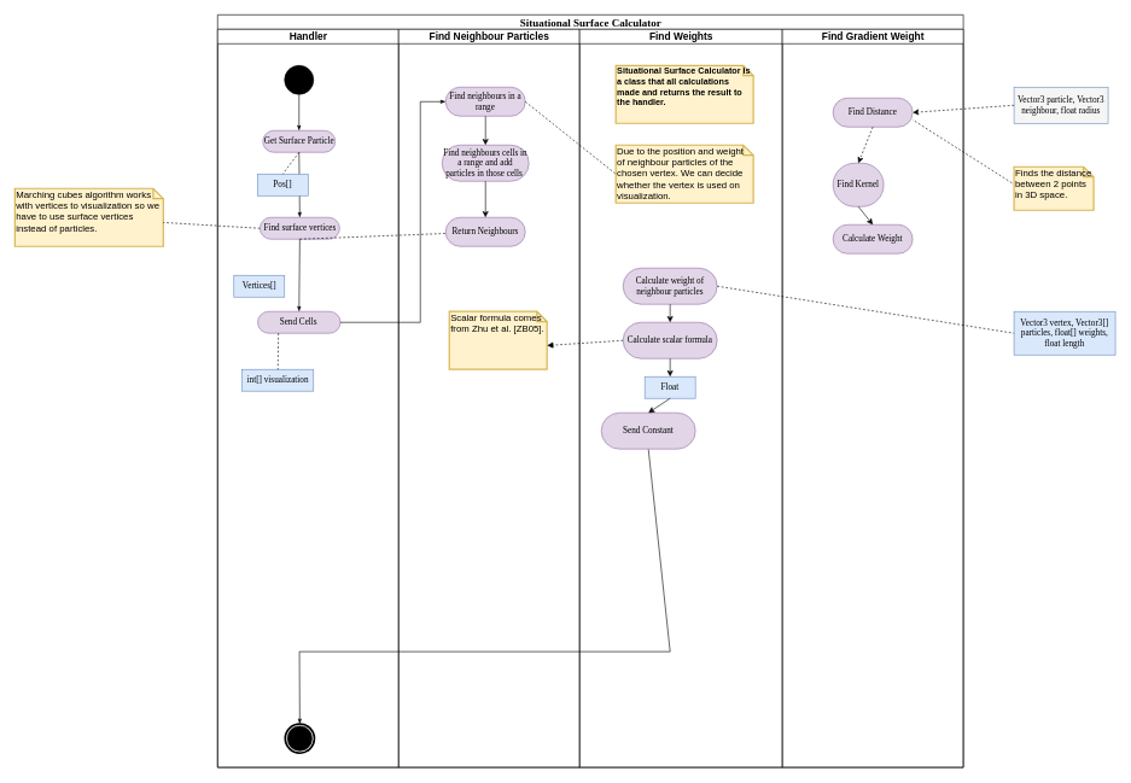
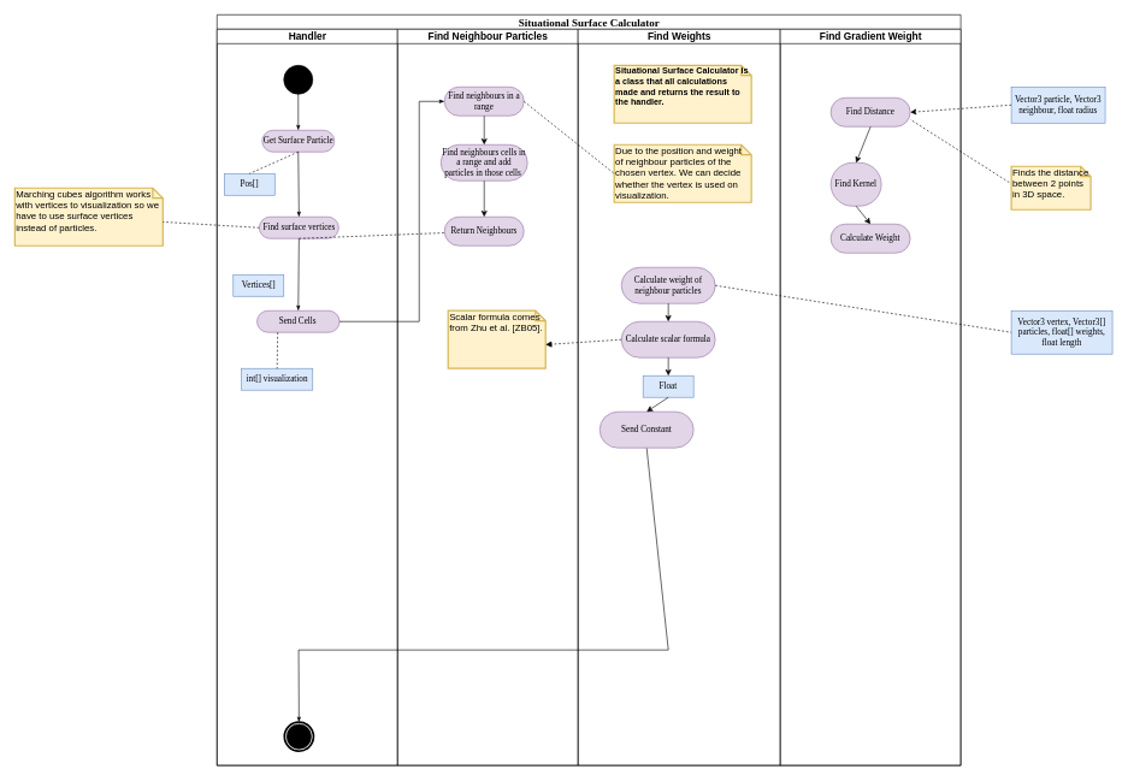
- <mxCell id="51" value="Vector3 particle, Vector3 neighbour, float radius" style="rounded=0;whiteSpace=wrap;html=1;shadow=0;comic=0;labelBackgroundColor=none;strokeWidth=1;fontFamily=Verdana;fontSize=12;align=center;arcSize=50;fillColor=#f5f5f5;strokeColor=#6c8ebf;" vertex="1" parent="1"><mxGeometry x="1400" y="120" width="130" height="50" as="geometry" /></mxCell>
+ <mxCell id="51" value="Vector3 particle, Vector3 neighbour, float radius" style="rounded=0;whiteSpace=wrap;html=1;shadow=0;comic=0;labelBackgroundColor=none;strokeWidth=1;fontFamily=Verdana;fontSize=12;align=center;arcSize=50;fillColor=#dae8fc;strokeColor=#6c8ebf;" vertex="1" parent="1"><mxGeometry x="1400" y="120" width="130" height="50" as="geometry" /></mxCell>
- <mxCell id="41" value="" style="endArrow=classic;html=1;strokeWidth=1;fontSize=12;entryX=0.5;entryY=0;entryDx=0;entryDy=0;exitX=0.5;exitY=1;exitDx=0;exitDy=0;dashed=1;" edge="1" parent="38" source="39" target="40"><mxGeometry width="50" height="50" relative="1" as="geometry"><mxPoint x="-400" y="155" as="sourcePoint" /><mxPoint x="-400" y="195" as="targetPoint" /></mxGeometry></mxCell>
+ <mxCell id="41" value="" style="endArrow=classic;html=1;strokeWidth=1;fontSize=12;entryX=0.5;entryY=0;entryDx=0;entryDy=0;exitX=0.5;exitY=1;exitDx=0;exitDy=0;" edge="1" parent="38" source="39" target="40"><mxGeometry width="50" height="50" relative="1" as="geometry"><mxPoint x="-400" y="155" as="sourcePoint" /><mxPoint x="-400" y="195" as="targetPoint" /></mxGeometry></mxCell>
- <mxCell id="14" value="Pos[]" style="rounded=0;whiteSpace=wrap;html=1;shadow=0;comic=0;labelBackgroundColor=none;strokeWidth=1;fontFamily=Verdana;fontSize=12;align=center;arcSize=50;fillColor=#dae8fc;strokeColor=#6c8ebf;" parent="3" vertex="1"><mxGeometry x="55" y="200" width="70" height="30" as="geometry" /></mxCell>
+ <mxCell id="14" value="Pos[]" style="rounded=0;whiteSpace=wrap;html=1;shadow=0;comic=0;labelBackgroundColor=none;strokeWidth=1;fontFamily=Verdana;fontSize=12;align=center;arcSize=50;fillColor=#dae8fc;strokeColor=#6c8ebf;" parent="3" vertex="1"><mxGeometry x="10" y="200" width="70" height="30" as="geometry" /></mxCell>
